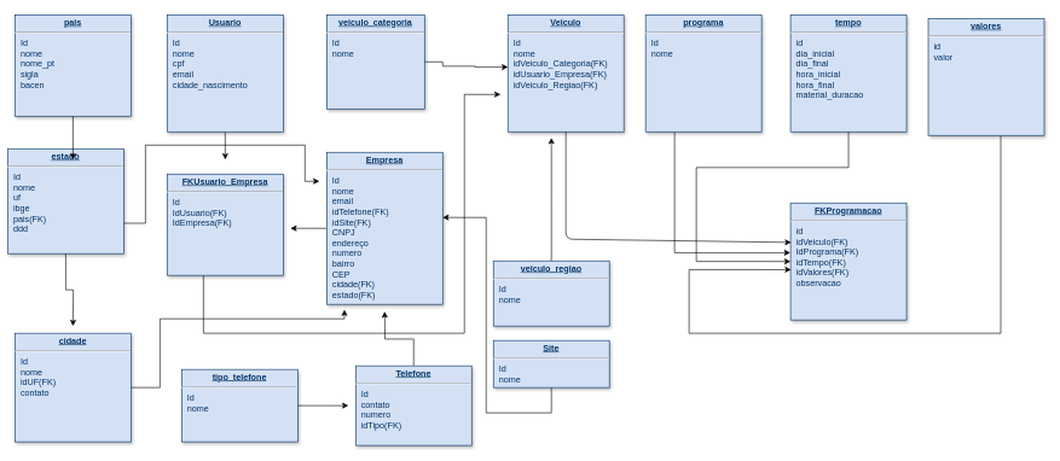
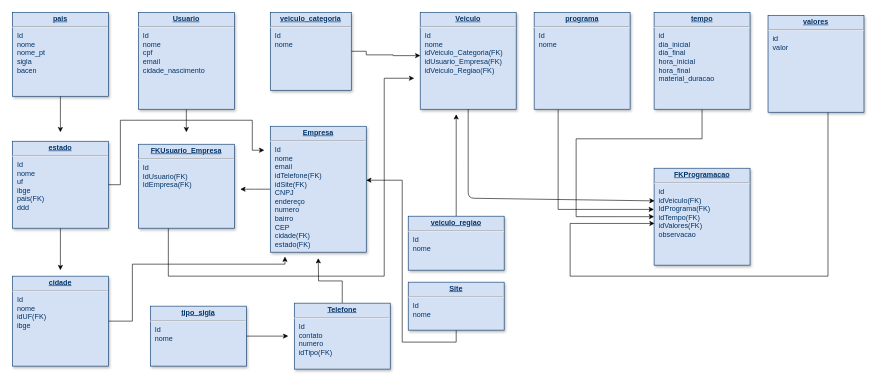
- <mxCell id="30" value="&lt;p style=&quot;margin: 0px ; margin-top: 4px ; text-align: center ; text-decoration: underline&quot;&gt;&lt;b&gt;estado&lt;/b&gt;&lt;/p&gt;&lt;hr&gt;&lt;p style=&quot;margin: 0px ; margin-left: 8px&quot;&gt;Id&lt;/p&gt;&lt;p style=&quot;margin: 0px ; margin-left: 8px&quot;&gt;nome&lt;/p&gt;&lt;p style=&quot;margin: 0px ; margin-left: 8px&quot;&gt;uf&lt;/p&gt;&lt;p style=&quot;margin: 0px ; margin-left: 8px&quot;&gt;ibge&lt;/p&gt;&lt;p style=&quot;margin: 0px ; margin-left: 8px&quot;&gt;pais(FK)&lt;/p&gt;&lt;p style=&quot;margin: 0px ; margin-left: 8px&quot;&gt;ddd&lt;/p&gt;" style="verticalAlign=top;align=left;overflow=fill;fontSize=12;fontFamily=Helvetica;html=1;strokeColor=#003366;shadow=1;fillColor=#D4E1F5;fontColor=#003366" vertex="1" parent="1"><mxGeometry x="10" y="205" width="160" height="145" as="geometry" /></mxCell>
+ <mxCell id="30" value="&lt;p style=&quot;margin: 0px ; margin-top: 4px ; text-align: center ; text-decoration: underline&quot;&gt;&lt;b&gt;estado&lt;/b&gt;&lt;/p&gt;&lt;hr&gt;&lt;p style=&quot;margin: 0px ; margin-left: 8px&quot;&gt;Id&lt;/p&gt;&lt;p style=&quot;margin: 0px ; margin-left: 8px&quot;&gt;nome&lt;/p&gt;&lt;p style=&quot;margin: 0px ; margin-left: 8px&quot;&gt;uf&lt;/p&gt;&lt;p style=&quot;margin: 0px ; margin-left: 8px&quot;&gt;ibge&lt;/p&gt;&lt;p style=&quot;margin: 0px ; margin-left: 8px&quot;&gt;pais(FK)&lt;/p&gt;&lt;p style=&quot;margin: 0px ; margin-left: 8px&quot;&gt;ddd&lt;/p&gt;" style="verticalAlign=top;align=left;overflow=fill;fontSize=12;fontFamily=Helvetica;html=1;strokeColor=#003366;shadow=1;fillColor=#D4E1F5;fontColor=#003366" vertex="1" parent="1"><mxGeometry x="20" y="235" width="160" height="145" as="geometry" /></mxCell>
- <mxCell id="32" value="&lt;p style=&quot;margin: 0px ; margin-top: 4px ; text-align: center ; text-decoration: underline&quot;&gt;&lt;b&gt;cidade&lt;/b&gt;&lt;/p&gt;&lt;hr&gt;&lt;p style=&quot;margin: 0px ; margin-left: 8px&quot;&gt;Id&lt;/p&gt;&lt;p style=&quot;margin: 0px ; margin-left: 8px&quot;&gt;nome&lt;/p&gt;&lt;p style=&quot;margin: 0px ; margin-left: 8px&quot;&gt;idUF(FK)&lt;/p&gt;&lt;p style=&quot;margin: 0px ; margin-left: 8px&quot;&gt;contato&lt;/p&gt;&lt;p style=&quot;margin: 0px ; margin-left: 8px&quot;&gt;&lt;br&gt;&lt;/p&gt;" style="verticalAlign=top;align=left;overflow=fill;fontSize=12;fontFamily=Helvetica;html=1;strokeColor=#003366;shadow=1;fillColor=#D4E1F5;fontColor=#003366" vertex="1" parent="1"><mxGeometry x="20" y="460" width="160" height="150" as="geometry" /></mxCell>
+ <mxCell id="32" value="&lt;p style=&quot;margin: 0px ; margin-top: 4px ; text-align: center ; text-decoration: underline&quot;&gt;&lt;b&gt;cidade&lt;/b&gt;&lt;/p&gt;&lt;hr&gt;&lt;p style=&quot;margin: 0px ; margin-left: 8px&quot;&gt;Id&lt;/p&gt;&lt;p style=&quot;margin: 0px ; margin-left: 8px&quot;&gt;nome&lt;/p&gt;&lt;p style=&quot;margin: 0px ; margin-left: 8px&quot;&gt;idUF(FK)&lt;/p&gt;&lt;p style=&quot;margin: 0px ; margin-left: 8px&quot;&gt;ibge&lt;/p&gt;&lt;p style=&quot;margin: 0px ; margin-left: 8px&quot;&gt;&lt;br&gt;&lt;/p&gt;" style="verticalAlign=top;align=left;overflow=fill;fontSize=12;fontFamily=Helvetica;html=1;strokeColor=#003366;shadow=1;fillColor=#D4E1F5;fontColor=#003366" vertex="1" parent="1"><mxGeometry x="20" y="460" width="160" height="150" as="geometry" /></mxCell>
- <mxCell id="25" value="&lt;p style=&quot;margin: 0px ; margin-top: 4px ; text-align: center ; text-decoration: underline&quot;&gt;&lt;b&gt;Site&lt;/b&gt;&lt;/p&gt;&lt;hr&gt;&lt;p style=&quot;margin: 0px ; margin-left: 8px&quot;&gt;Id&lt;/p&gt;&lt;p style=&quot;margin: 0px ; margin-left: 8px&quot;&gt;nome&lt;/p&gt;" style="verticalAlign=top;align=left;overflow=fill;fontSize=12;fontFamily=Helvetica;html=1;strokeColor=#003366;shadow=1;fillColor=#D4E1F5;fontColor=#003366" vertex="1" parent="1"><mxGeometry x="680" y="470" width="160" height="65" as="geometry" /></mxCell>
+ <mxCell id="25" value="&lt;p style=&quot;margin: 0px ; margin-top: 4px ; text-align: center ; text-decoration: underline&quot;&gt;&lt;b&gt;Site&lt;/b&gt;&lt;/p&gt;&lt;hr&gt;&lt;p style=&quot;margin: 0px ; margin-left: 8px&quot;&gt;Id&lt;/p&gt;&lt;p style=&quot;margin: 0px ; margin-left: 8px&quot;&gt;nome&lt;/p&gt;" style="verticalAlign=top;align=left;overflow=fill;fontSize=12;fontFamily=Helvetica;html=1;strokeColor=#003366;shadow=1;fillColor=#D4E1F5;fontColor=#003366" vertex="1" parent="1"><mxGeometry x="680" y="470" width="160" height="80" as="geometry" /></mxCell>
- <mxCell id="27" value="&lt;p style=&quot;margin: 0px ; margin-top: 4px ; text-align: center ; text-decoration: underline&quot;&gt;&lt;b&gt;tipo_telefone&lt;/b&gt;&lt;/p&gt;&lt;hr&gt;&lt;p style=&quot;margin: 0px ; margin-left: 8px&quot;&gt;Id&lt;/p&gt;&lt;p style=&quot;margin: 0px ; margin-left: 8px&quot;&gt;nome&lt;/p&gt;" style="verticalAlign=top;align=left;overflow=fill;fontSize=12;fontFamily=Helvetica;html=1;strokeColor=#003366;shadow=1;fillColor=#D4E1F5;fontColor=#003366" vertex="1" parent="1"><mxGeometry x="250" y="510" width="160" height="100" as="geometry" /></mxCell>
+ <mxCell id="27" value="&lt;p style=&quot;margin: 0px ; margin-top: 4px ; text-align: center ; text-decoration: underline&quot;&gt;&lt;b&gt;tipo_sigla&lt;/b&gt;&lt;/p&gt;&lt;hr&gt;&lt;p style=&quot;margin: 0px ; margin-left: 8px&quot;&gt;Id&lt;/p&gt;&lt;p style=&quot;margin: 0px ; margin-left: 8px&quot;&gt;nome&lt;/p&gt;" style="verticalAlign=top;align=left;overflow=fill;fontSize=12;fontFamily=Helvetica;html=1;strokeColor=#003366;shadow=1;fillColor=#D4E1F5;fontColor=#003366" vertex="1" parent="1"><mxGeometry x="250" y="510" width="160" height="100" as="geometry" /></mxCell>
